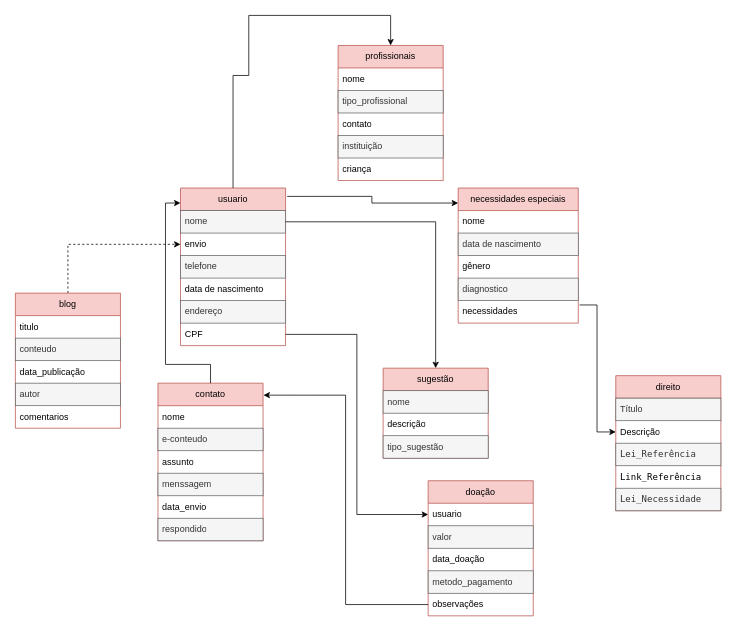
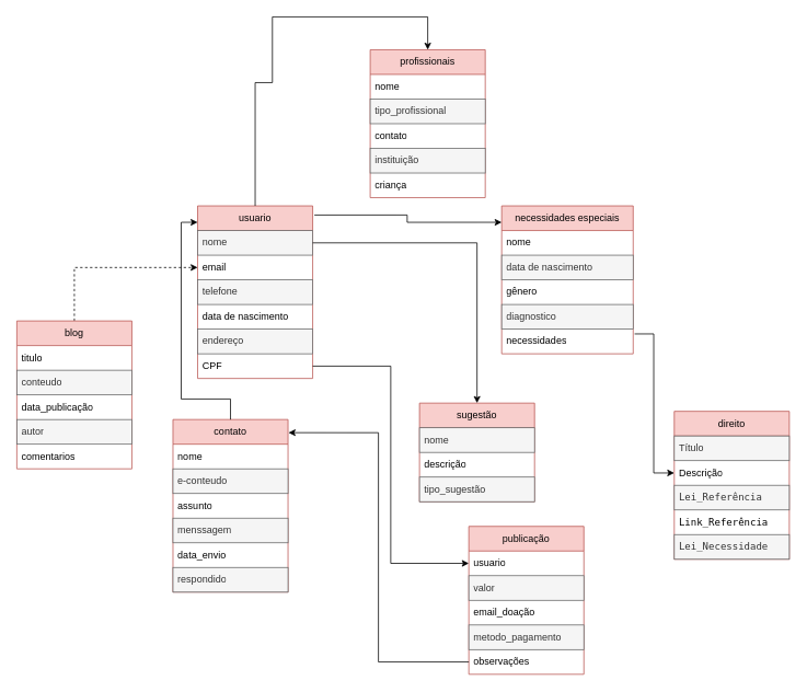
- <mxCell id="4" value="envio" style="text;strokeColor=none;fillColor=none;align=left;verticalAlign=middle;spacingLeft=4;spacingRight=4;overflow=hidden;points=[[0,0.5],[1,0.5]];portConstraint=eastwest;rotatable=0;whiteSpace=wrap;html=1;" vertex="1" parent="2"><mxGeometry y="60" width="140" height="30" as="geometry" /></mxCell>
+ <mxCell id="4" value="email" style="text;strokeColor=none;fillColor=none;align=left;verticalAlign=middle;spacingLeft=4;spacingRight=4;overflow=hidden;points=[[0,0.5],[1,0.5]];portConstraint=eastwest;rotatable=0;whiteSpace=wrap;html=1;" vertex="1" parent="2"><mxGeometry y="60" width="140" height="30" as="geometry" /></mxCell>
- <mxCell id="45" value="doação" style="swimlane;fontStyle=0;childLayout=stackLayout;horizontal=1;startSize=30;horizontalStack=0;resizeParent=1;resizeParentMax=0;resizeLast=0;collapsible=1;marginBottom=0;whiteSpace=wrap;html=1;fillColor=#f8cecc;strokeColor=#b85450;" vertex="1" parent="1"><mxGeometry x="570" y="640" width="140" height="180" as="geometry" /></mxCell>
+ <mxCell id="45" value="publicação" style="swimlane;fontStyle=0;childLayout=stackLayout;horizontal=1;startSize=30;horizontalStack=0;resizeParent=1;resizeParentMax=0;resizeLast=0;collapsible=1;marginBottom=0;whiteSpace=wrap;html=1;fillColor=#f8cecc;strokeColor=#b85450;" vertex="1" parent="1"><mxGeometry x="570" y="640" width="140" height="180" as="geometry" /></mxCell>
- <mxCell id="48" value="data_doação" style="text;strokeColor=none;fillColor=none;align=left;verticalAlign=middle;spacingLeft=4;spacingRight=4;overflow=hidden;points=[[0,0.5],[1,0.5]];portConstraint=eastwest;rotatable=0;whiteSpace=wrap;html=1;" vertex="1" parent="45"><mxGeometry y="90" width="140" height="30" as="geometry" /></mxCell>
+ <mxCell id="48" value="email_doação" style="text;strokeColor=none;fillColor=none;align=left;verticalAlign=middle;spacingLeft=4;spacingRight=4;overflow=hidden;points=[[0,0.5],[1,0.5]];portConstraint=eastwest;rotatable=0;whiteSpace=wrap;html=1;" vertex="1" parent="45"><mxGeometry y="90" width="140" height="30" as="geometry" /></mxCell>
